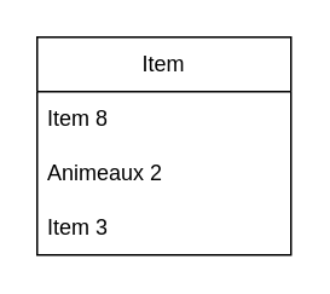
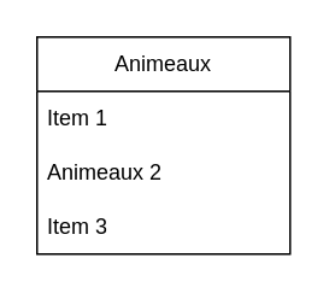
- <mxCell id="2" value="Item" style="swimlane;fontStyle=0;childLayout=stackLayout;horizontal=1;startSize=30;horizontalStack=0;resizeParent=1;resizeParentMax=0;resizeLast=0;collapsible=1;marginBottom=0;whiteSpace=wrap;html=1;" vertex="1" parent="1"><mxGeometry x="20" y="20" width="140" height="120" as="geometry" /></mxCell>
+ <mxCell id="2" value="Animeaux" style="swimlane;fontStyle=0;childLayout=stackLayout;horizontal=1;startSize=30;horizontalStack=0;resizeParent=1;resizeParentMax=0;resizeLast=0;collapsible=1;marginBottom=0;whiteSpace=wrap;html=1;" vertex="1" parent="1"><mxGeometry x="20" y="20" width="140" height="120" as="geometry" /></mxCell>
- <mxCell id="3" value="Item 8" style="text;strokeColor=none;fillColor=none;align=left;verticalAlign=middle;spacingLeft=4;spacingRight=4;overflow=hidden;points=[[0,0.5],[1,0.5]];portConstraint=eastwest;rotatable=0;whiteSpace=wrap;html=1;" vertex="1" parent="2"><mxGeometry y="30" width="140" height="30" as="geometry" /></mxCell>
+ <mxCell id="3" value="Item 1" style="text;strokeColor=none;fillColor=none;align=left;verticalAlign=middle;spacingLeft=4;spacingRight=4;overflow=hidden;points=[[0,0.5],[1,0.5]];portConstraint=eastwest;rotatable=0;whiteSpace=wrap;html=1;" vertex="1" parent="2"><mxGeometry y="30" width="140" height="30" as="geometry" /></mxCell>
